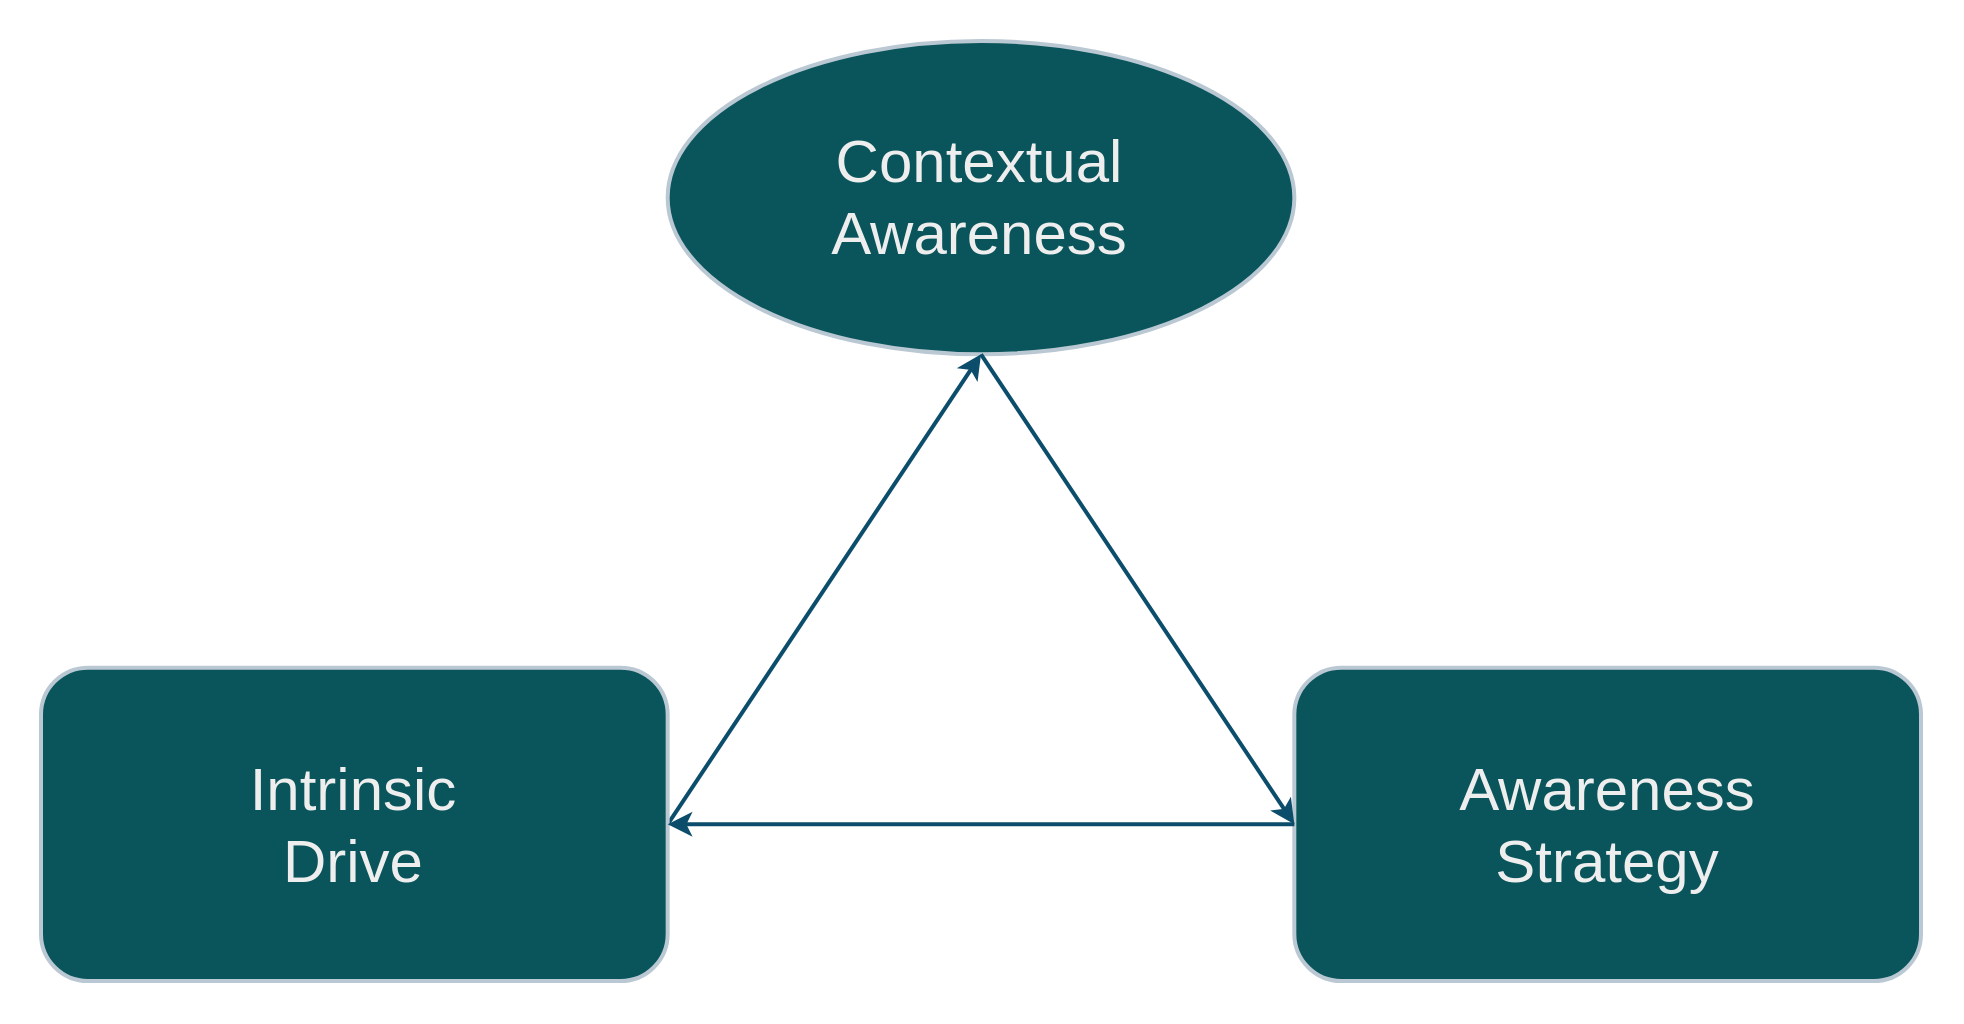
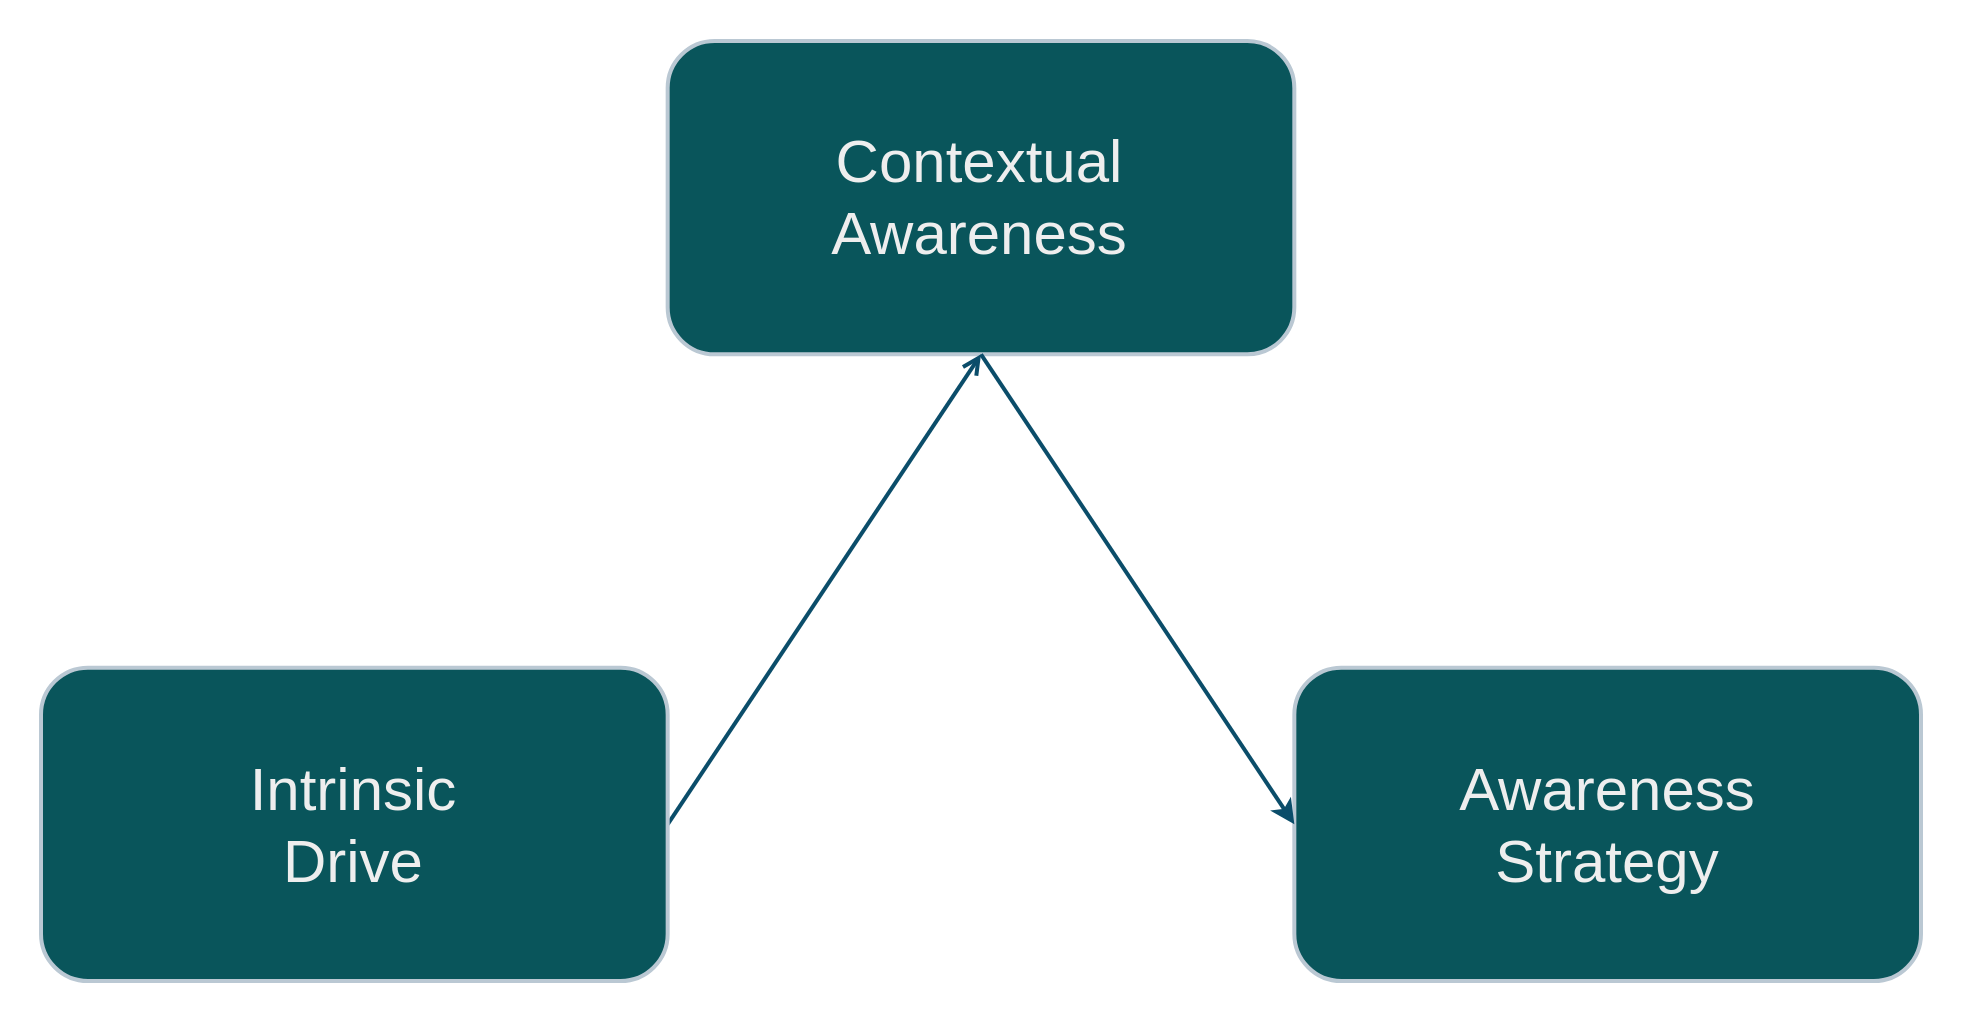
- <mxCell id="3" value="&lt;font&gt;&lt;span style=&quot;font-size: 30px&quot;&gt;Contextual&lt;br&gt;Awareness&lt;/span&gt;&lt;/font&gt;" style="ellipse;whiteSpace=wrap;html=1;fillColor=#09555B;strokeColor=#BAC8D3;fontColor=#EEEEEE;strokeWidth=2;" parent="2" vertex="1"><mxGeometry x="313.333" width="313.333" height="156.667" as="geometry" /></mxCell>
+ <mxCell id="3" value="&lt;font&gt;&lt;span style=&quot;font-size: 30px&quot;&gt;Contextual&lt;br&gt;Awareness&lt;/span&gt;&lt;/font&gt;" style="whiteSpace=wrap;html=1;rounded=1;fillColor=#09555B;strokeColor=#BAC8D3;fontColor=#EEEEEE;strokeWidth=2;" parent="2" vertex="1"><mxGeometry x="313.333" width="313.333" height="156.667" as="geometry" /></mxCell>
- <mxCell id="6" style="orthogonalLoop=1;jettySize=auto;html=1;exitX=1;exitY=0.5;exitDx=0;exitDy=0;entryX=0.5;entryY=1;entryDx=0;entryDy=0;strokeColor=#0B4D6A;strokeWidth=2;" parent="2" source="7" target="3" edge="1"><mxGeometry relative="1" as="geometry" /></mxCell>
+ <mxCell id="6" style="orthogonalLoop=1;jettySize=auto;html=1;exitX=1;exitY=0.5;exitDx=0;exitDy=0;entryX=0.5;entryY=1;entryDx=0;entryDy=0;strokeColor=#0B4D6A;strokeWidth=2;endArrow=open;" parent="2" source="7" target="3" edge="1"><mxGeometry relative="1" as="geometry" /></mxCell>
- <mxCell id="8" style="orthogonalLoop=1;jettySize=auto;html=1;exitX=0;exitY=0.5;exitDx=0;exitDy=0;entryX=1;entryY=0.5;entryDx=0;entryDy=0;strokeColor=#0B4D6A;strokeWidth=2;" parent="2" source="4" target="7" edge="1"><mxGeometry relative="1" as="geometry" /></mxCell>
